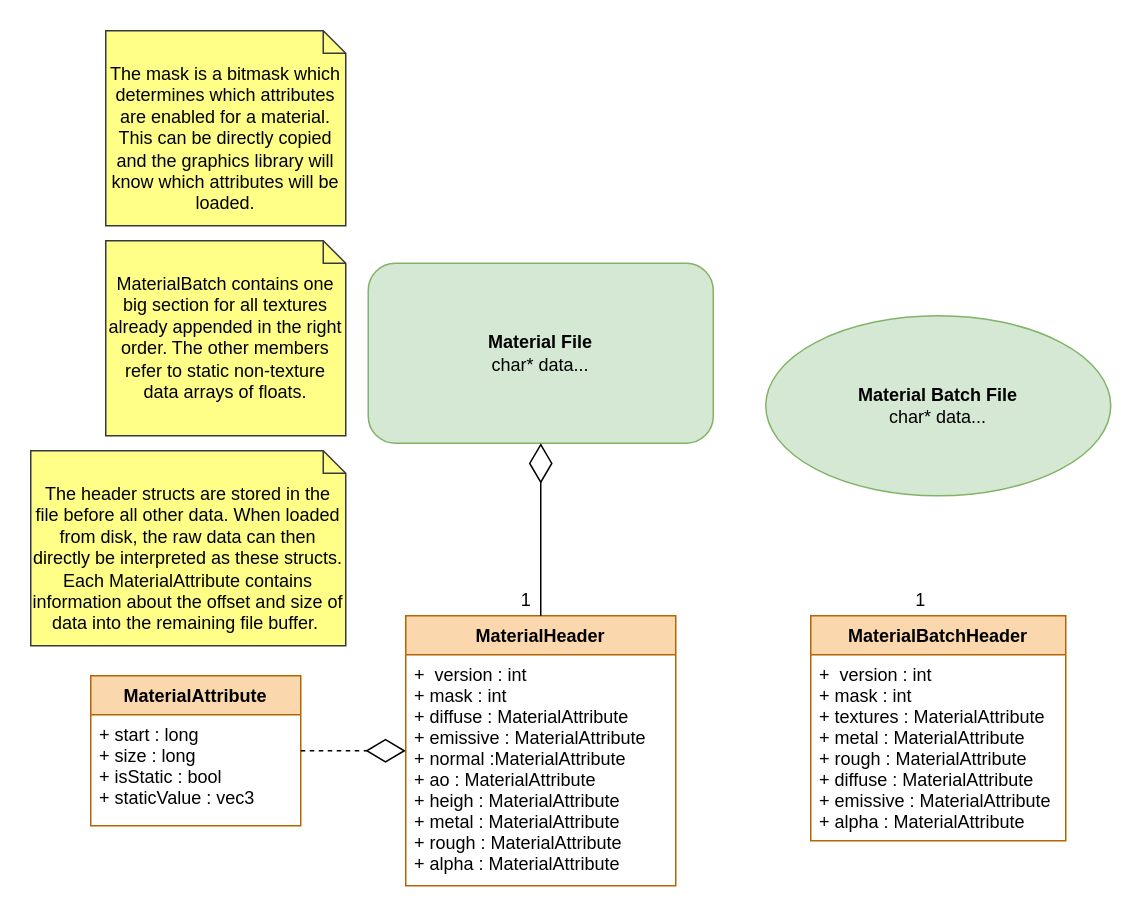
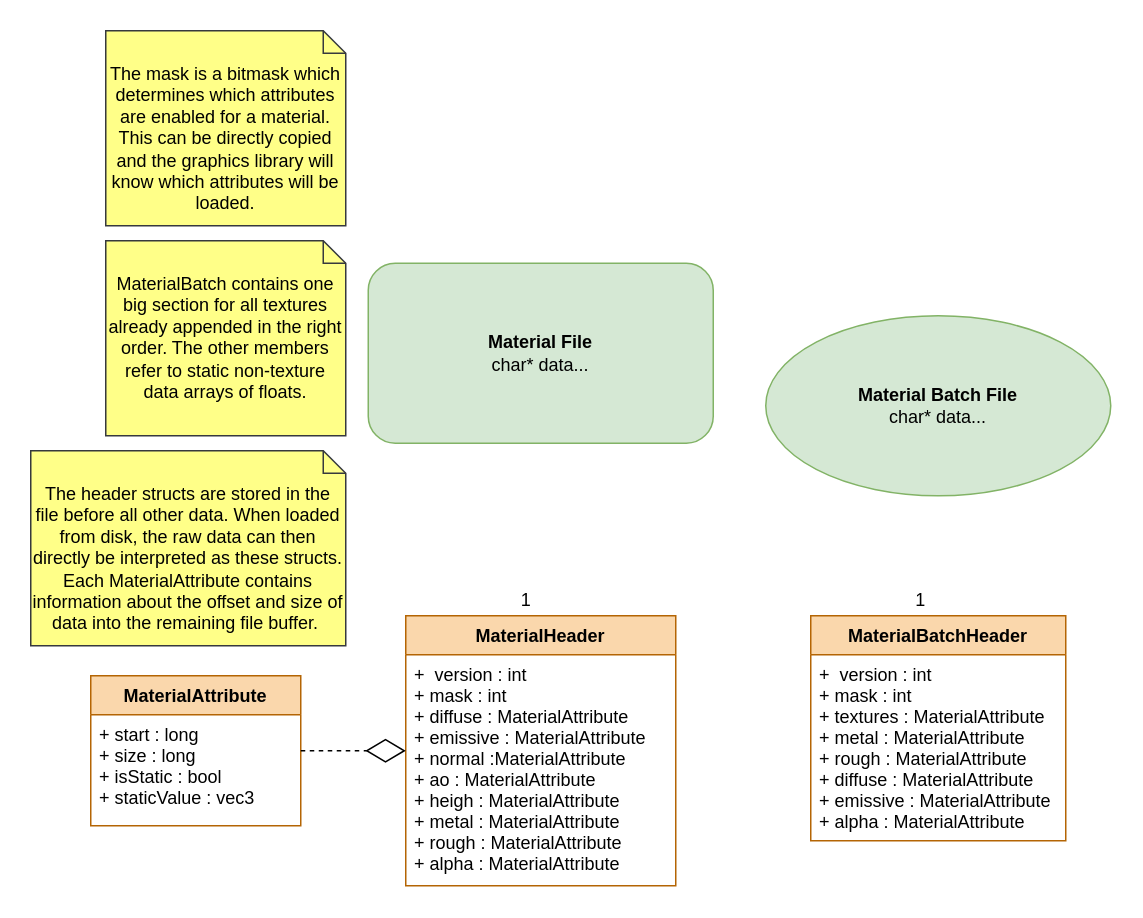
- <mxCell id="13" value="" style="endArrow=diamondThin;endFill=0;endSize=24;html=1;" edge="1" parent="1" source="3" target="2"><mxGeometry width="160" relative="1" as="geometry"><mxPoint x="210" y="590" as="sourcePoint" /><mxPoint x="280" y="590" as="targetPoint" /></mxGeometry></mxCell>
